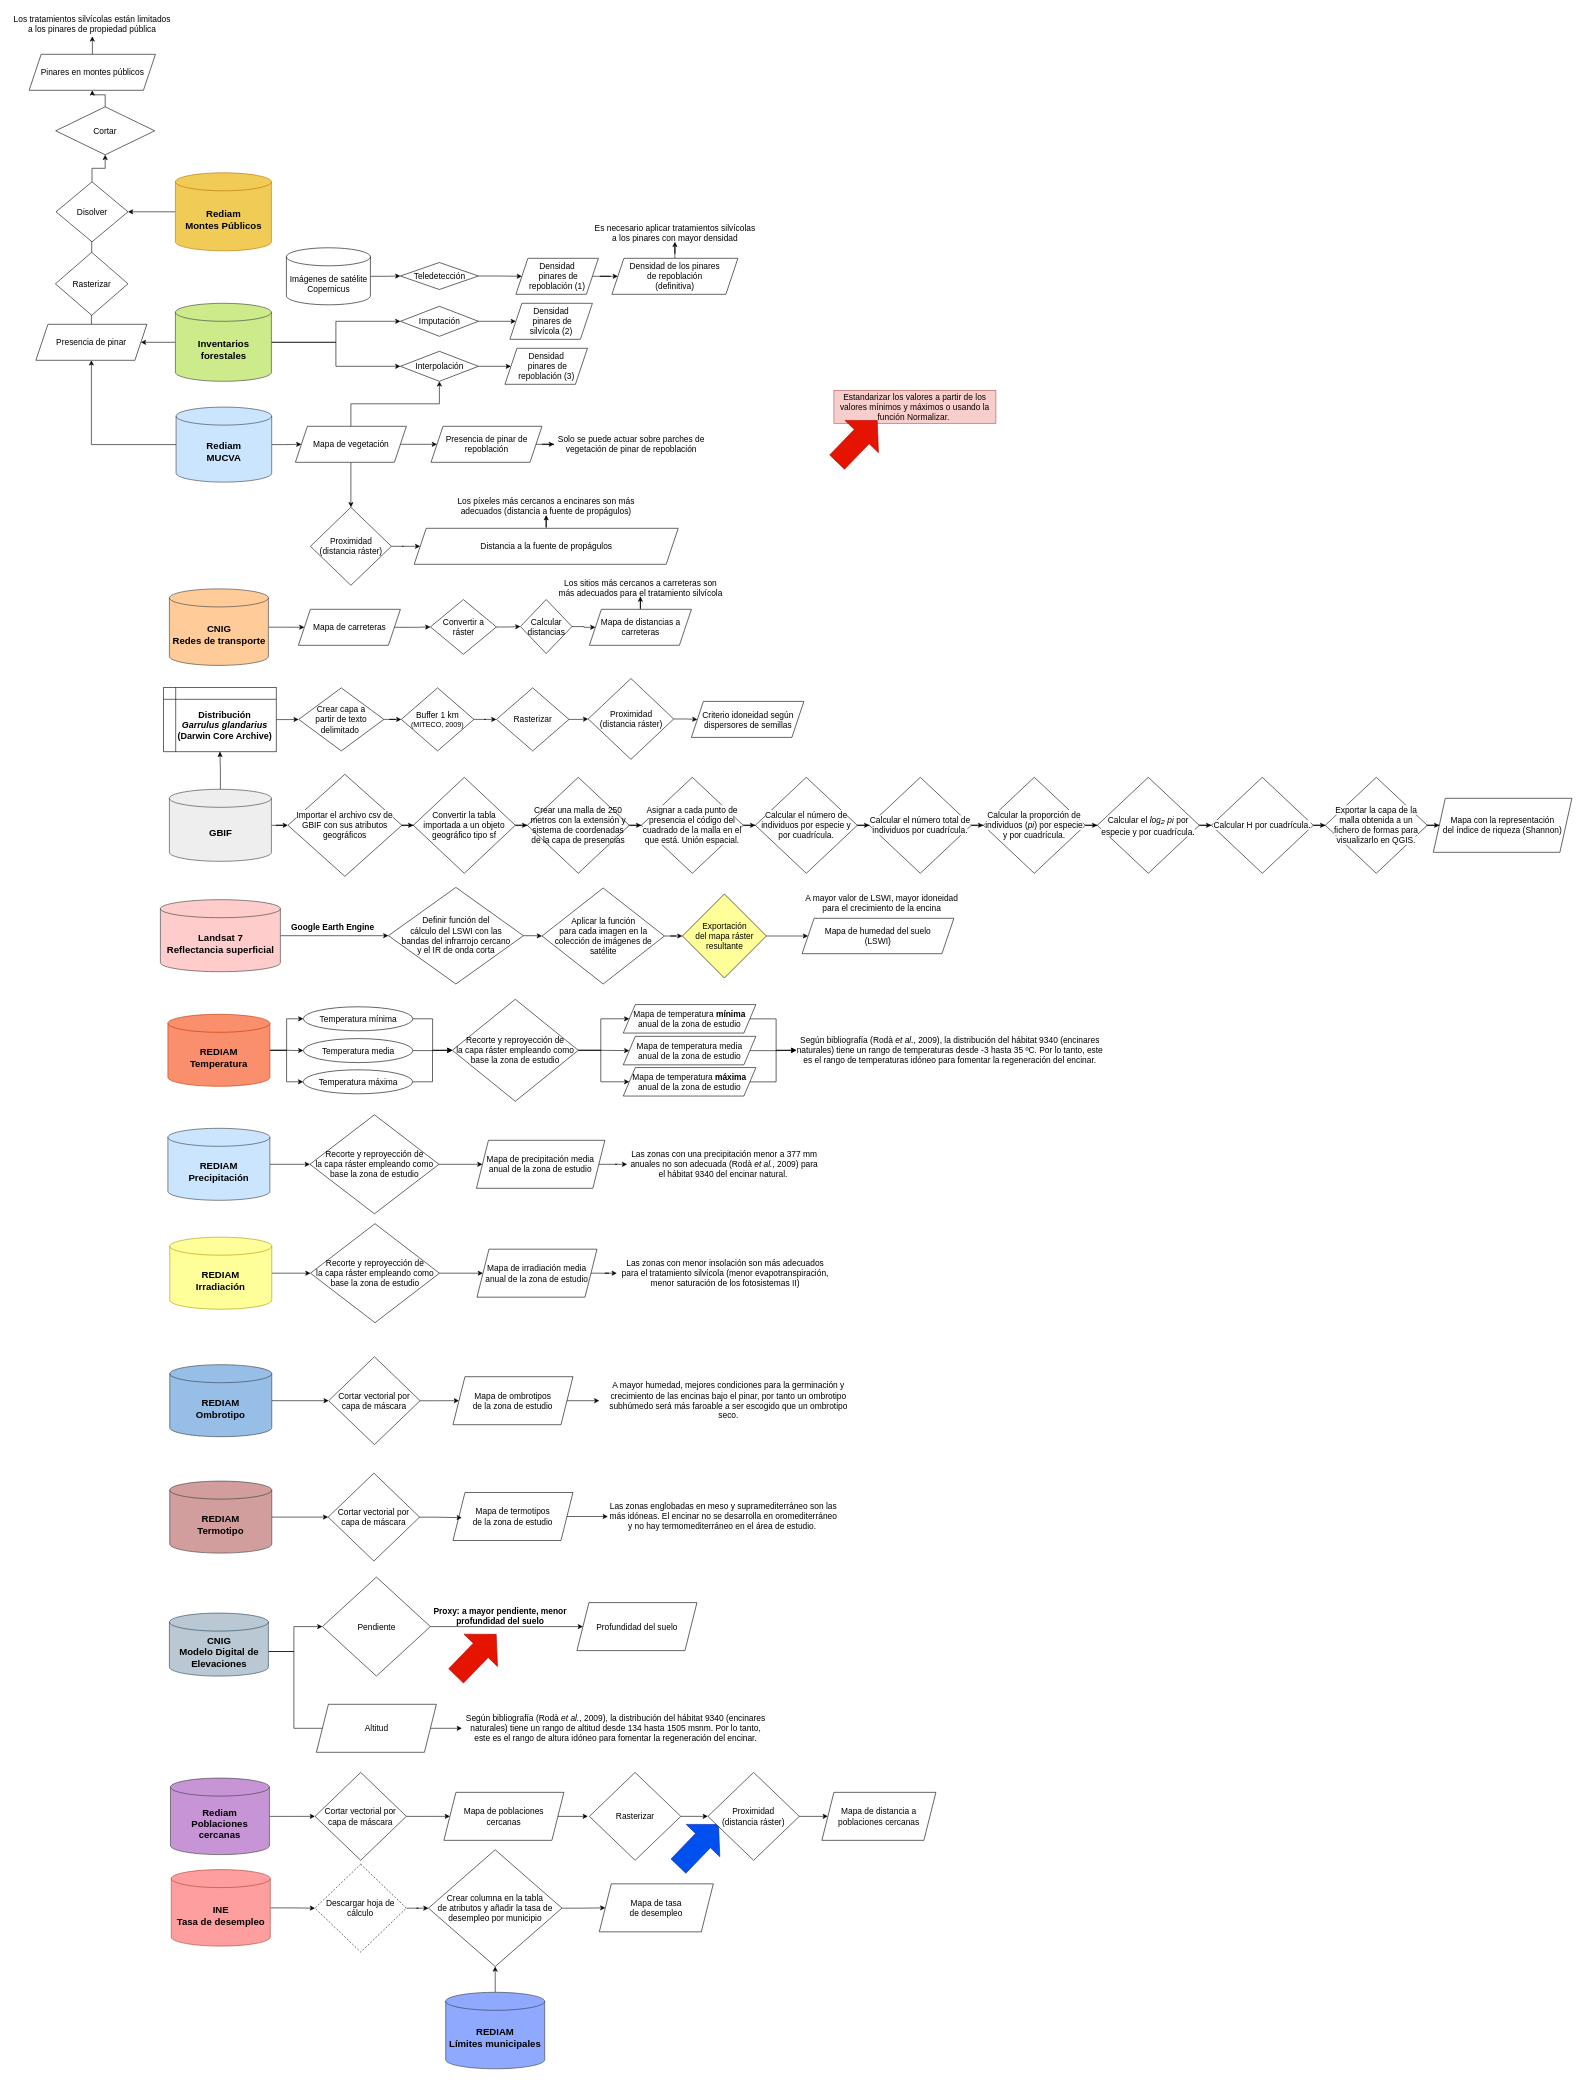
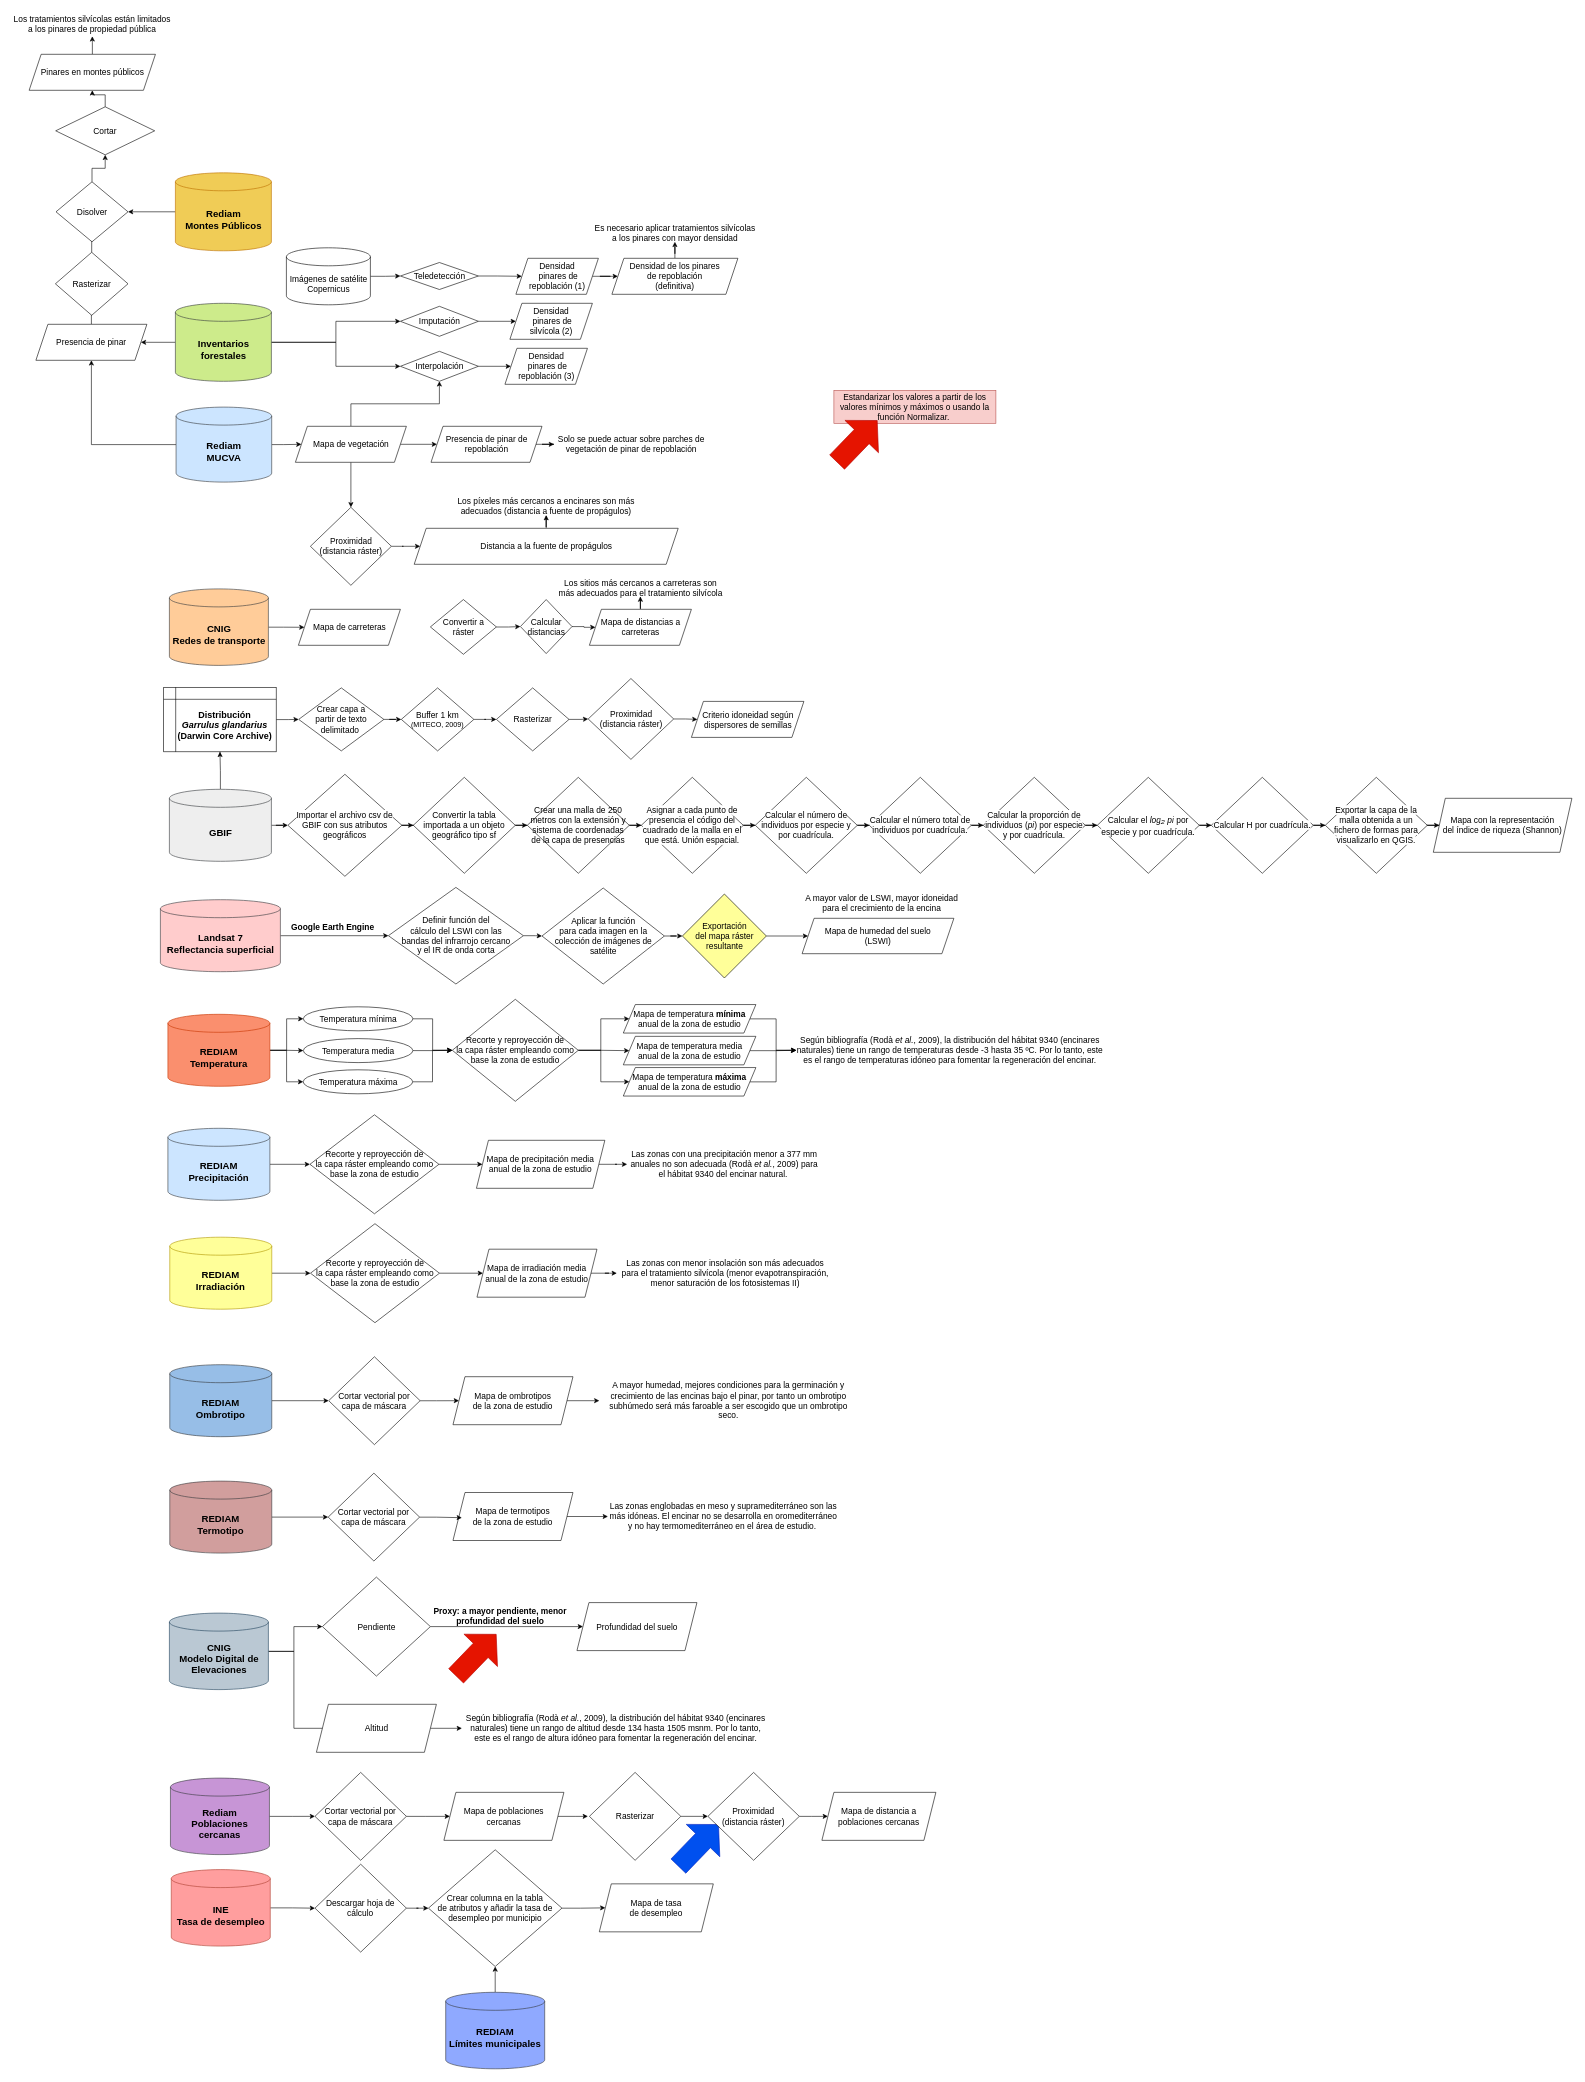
- <mxCell id="21" style="edgeStyle=orthogonalEdgeStyle;rounded=0;orthogonalLoop=1;jettySize=auto;html=1;entryX=0;entryY=0.5;entryDx=0;entryDy=0;" parent="1" source="22" target="29" edge="1"><mxGeometry relative="1" as="geometry" /></mxCell>
- <mxCell id="126" value="&lt;font style=&quot;font-size: 16px;&quot;&gt;&lt;b&gt;CNIG&lt;/b&gt;&lt;/font&gt;&lt;div style=&quot;font-size: 16px;&quot;&gt;&lt;b&gt;Modelo Digital de Elevaciones&lt;/b&gt;&lt;/div&gt;" style="shape=cylinder3;whiteSpace=wrap;html=1;boundedLbl=1;backgroundOutline=1;size=15;fillColor=#bac8d3;strokeColor=#23445d;" parent="1" vertex="1"><mxGeometry x="281.5" y="2688" width="165" height="105" as="geometry" /></mxCell>
+ <mxCell id="126" value="&lt;font style=&quot;font-size: 16px;&quot;&gt;&lt;b&gt;CNIG&lt;/b&gt;&lt;/font&gt;&lt;div style=&quot;font-size: 16px;&quot;&gt;&lt;b&gt;Modelo Digital de Elevaciones&lt;/b&gt;&lt;/div&gt;" style="shape=cylinder3;whiteSpace=wrap;html=1;boundedLbl=1;backgroundOutline=1;size=15;fillColor=#bac8d3;strokeColor=#23445d;" parent="1" vertex="1"><mxGeometry x="281.5" y="2688" width="165" height="127.5" as="geometry" /></mxCell>
- <mxCell id="179" value="&lt;span style=&quot;font-size: 14px;&quot;&gt;Descargar hoja de cálculo&lt;/span&gt;" style="rhombus;whiteSpace=wrap;html=1;dashed=1;" parent="1" vertex="1"><mxGeometry x="524.13" y="3106.5" width="152.37" height="146.5" as="geometry" /></mxCell>
+ <mxCell id="179" value="&lt;span style=&quot;font-size: 14px;&quot;&gt;Descargar hoja de cálculo&lt;/span&gt;" style="rhombus;whiteSpace=wrap;html=1;" parent="1" vertex="1"><mxGeometry x="524.13" y="3106.5" width="152.37" height="146.5" as="geometry" /></mxCell>
